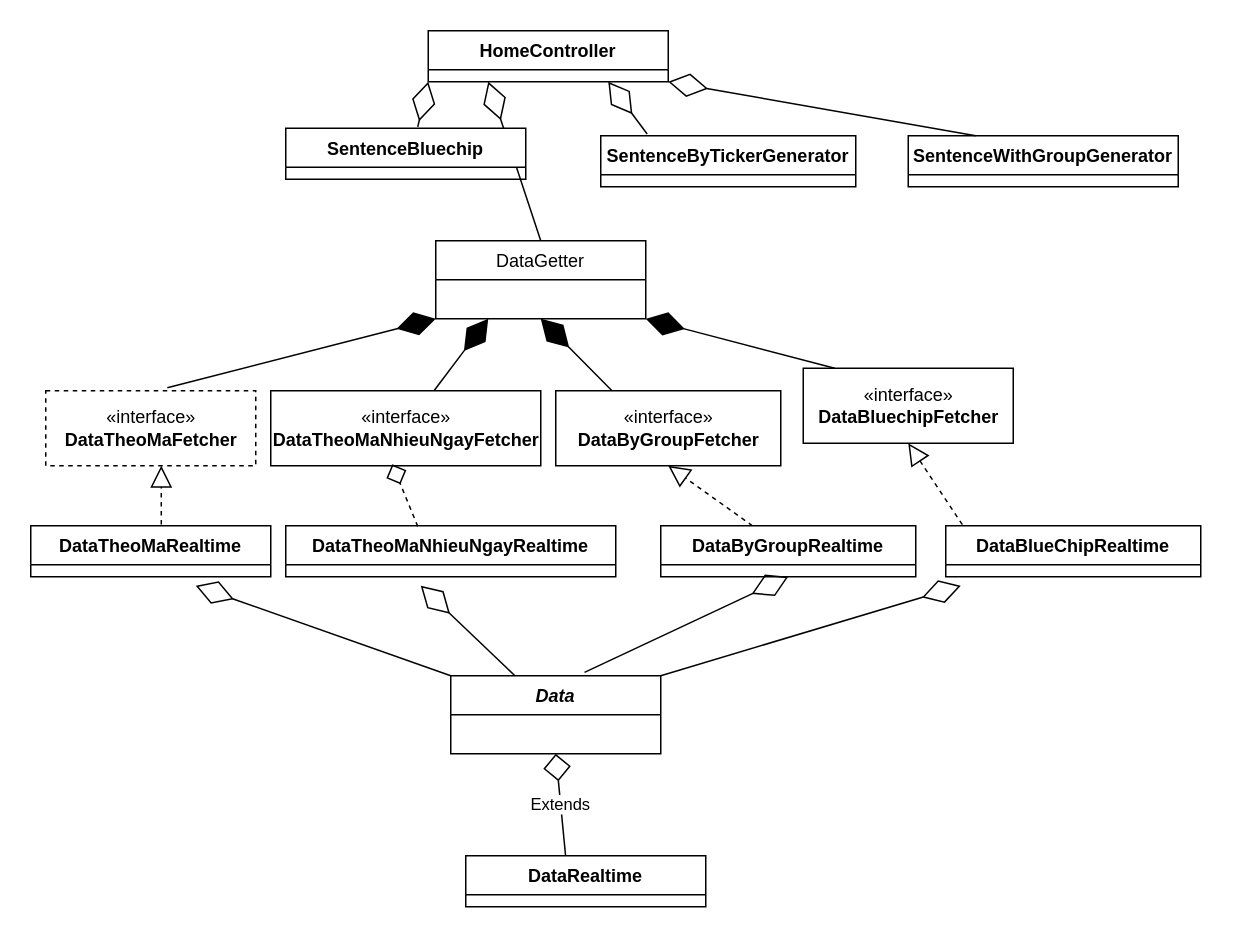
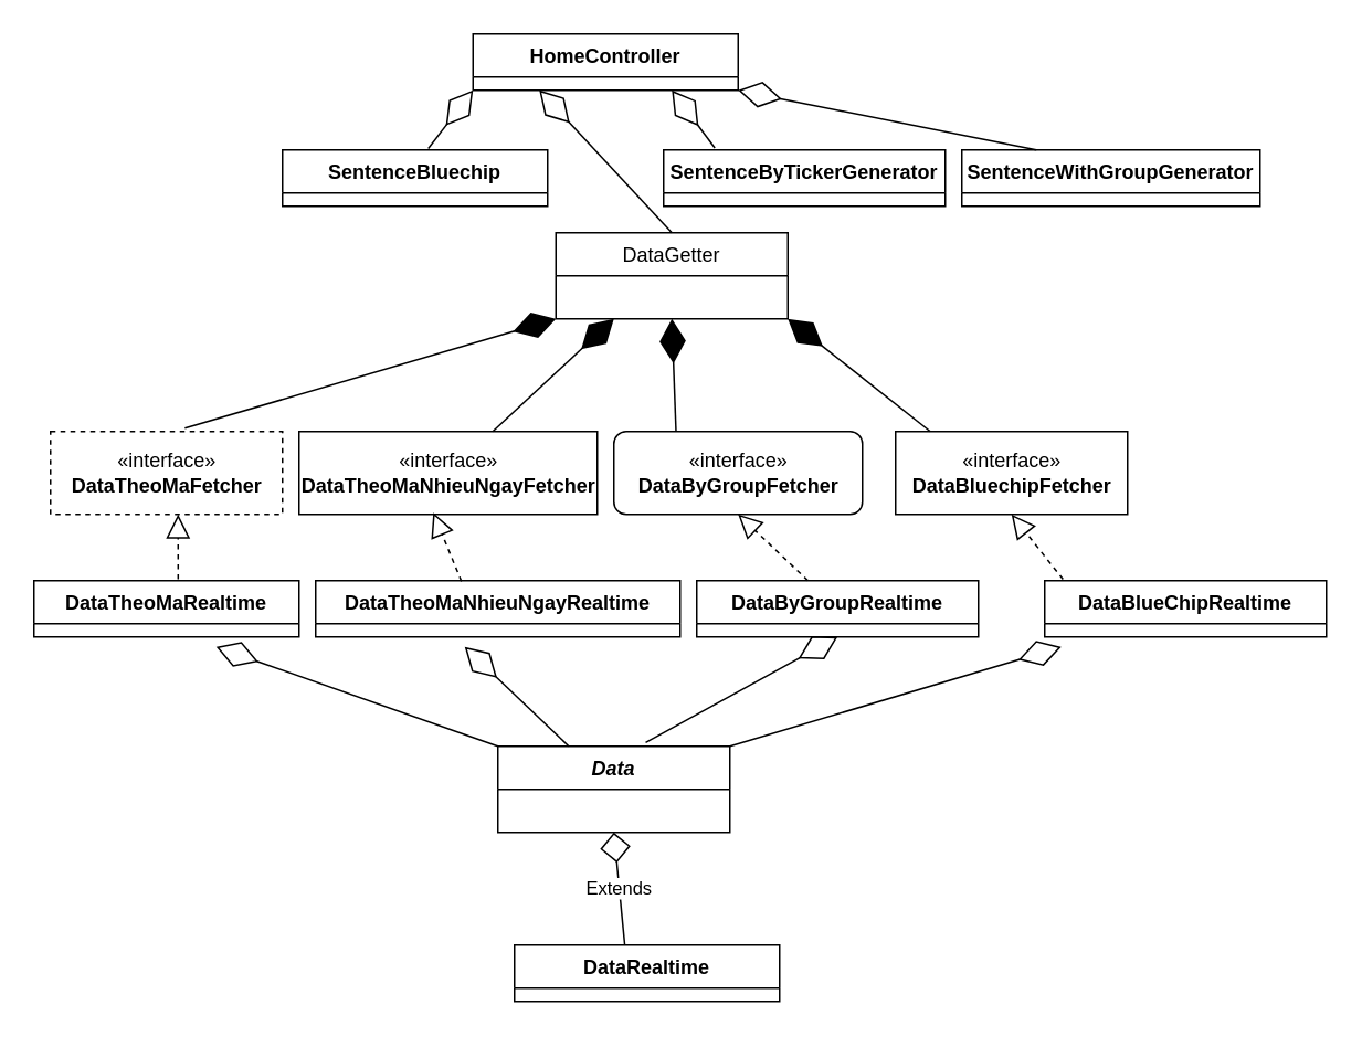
- <mxCell id="29" value="SentenceBluechip" style="swimlane;fontStyle=1;align=center;verticalAlign=top;childLayout=stackLayout;horizontal=1;startSize=26;horizontalStack=0;resizeParent=1;resizeParentMax=0;resizeLast=0;collapsible=1;marginBottom=0;" parent="1" vertex="1"><mxGeometry x="190" y="85" width="160" height="34" as="geometry" /></mxCell>
+ <mxCell id="29" value="SentenceBluechip" style="swimlane;fontStyle=1;align=center;verticalAlign=top;childLayout=stackLayout;horizontal=1;startSize=26;horizontalStack=0;resizeParent=1;resizeParentMax=0;resizeLast=0;collapsible=1;marginBottom=0;" parent="1" vertex="1"><mxGeometry x="170" y="90" width="160" height="34" as="geometry" /></mxCell>
- <mxCell id="30" value="SentenceWithGroupGenerator" style="swimlane;fontStyle=1;align=center;verticalAlign=top;childLayout=stackLayout;horizontal=1;startSize=26;horizontalStack=0;resizeParent=1;resizeParentMax=0;resizeLast=0;collapsible=1;marginBottom=0;" parent="1" vertex="1"><mxGeometry x="605" y="90" width="180" height="34" as="geometry" /></mxCell>
+ <mxCell id="30" value="SentenceWithGroupGenerator" style="swimlane;fontStyle=1;align=center;verticalAlign=top;childLayout=stackLayout;horizontal=1;startSize=26;horizontalStack=0;resizeParent=1;resizeParentMax=0;resizeLast=0;collapsible=1;marginBottom=0;" parent="1" vertex="1"><mxGeometry x="580" y="90" width="180" height="34" as="geometry" /></mxCell>
- <mxCell id="2" value="DataGetter" style="swimlane;fontStyle=0;childLayout=stackLayout;horizontal=1;startSize=26;fillColor=none;horizontalStack=0;resizeParent=1;resizeParentMax=0;resizeLast=0;collapsible=1;marginBottom=0;" parent="1" vertex="1"><mxGeometry x="290" y="160" width="140" height="52" as="geometry" /></mxCell>
+ <mxCell id="2" value="DataGetter" style="swimlane;fontStyle=0;childLayout=stackLayout;horizontal=1;startSize=26;fillColor=none;horizontalStack=0;resizeParent=1;resizeParentMax=0;resizeLast=0;collapsible=1;marginBottom=0;" parent="1" vertex="1"><mxGeometry x="335" y="140" width="140" height="52" as="geometry" /></mxCell>
- <mxCell id="6" value="«interface»&lt;br&gt;&lt;b&gt;DataBluechipFetcher&lt;br&gt;&lt;/b&gt;" style="html=1;" parent="1" vertex="1"><mxGeometry x="535" y="245" width="140" height="50" as="geometry" /></mxCell>
+ <mxCell id="6" value="«interface»&lt;br&gt;&lt;b&gt;DataBluechipFetcher&lt;br&gt;&lt;/b&gt;" style="html=1;" parent="1" vertex="1"><mxGeometry x="540" y="260" width="140" height="50" as="geometry" /></mxCell>
- <mxCell id="5" value="«interface»&lt;br&gt;&lt;b&gt;DataByGroupFetcher&lt;/b&gt;" style="html=1;" parent="1" vertex="1"><mxGeometry x="370" y="260" width="150" height="50" as="geometry" /></mxCell>
+ <mxCell id="5" value="«interface»&lt;br&gt;&lt;b&gt;DataByGroupFetcher&lt;/b&gt;" style="html=1;rounded=1;" parent="1" vertex="1"><mxGeometry x="370" y="260" width="150" height="50" as="geometry" /></mxCell>
- <mxCell id="12" value="" style="endArrow=diamond;dashed=1;endFill=0;endSize=12;html=1;entryX=0.45;entryY=0.98;entryDx=0;entryDy=0;entryPerimeter=0;exitX=0.4;exitY=0.012;exitDx=0;exitDy=0;exitPerimeter=0;" parent="1" source="8" target="4" edge="1"><mxGeometry width="160" relative="1" as="geometry"><mxPoint x="117.04" y="358.022" as="sourcePoint" /><mxPoint x="117" y="320" as="targetPoint" /></mxGeometry></mxCell>
+ <mxCell id="12" value="" style="endArrow=block;dashed=1;endFill=0;endSize=12;html=1;entryX=0.45;entryY=0.98;entryDx=0;entryDy=0;entryPerimeter=0;exitX=0.4;exitY=0.012;exitDx=0;exitDy=0;exitPerimeter=0;" parent="1" source="8" target="4" edge="1"><mxGeometry width="160" relative="1" as="geometry"><mxPoint x="117.04" y="358.022" as="sourcePoint" /><mxPoint x="117" y="320" as="targetPoint" /></mxGeometry></mxCell>
- <mxCell id="9" value="DataByGroupRealtime" style="swimlane;fontStyle=1;align=center;verticalAlign=top;childLayout=stackLayout;horizontal=1;startSize=26;horizontalStack=0;resizeParent=1;resizeParentMax=0;resizeLast=0;collapsible=1;marginBottom=0;" parent="1" vertex="1"><mxGeometry x="440" y="350" width="170" height="34" as="geometry" /></mxCell>
+ <mxCell id="9" value="DataByGroupRealtime" style="swimlane;fontStyle=1;align=center;verticalAlign=top;childLayout=stackLayout;horizontal=1;startSize=26;horizontalStack=0;resizeParent=1;resizeParentMax=0;resizeLast=0;collapsible=1;marginBottom=0;" parent="1" vertex="1"><mxGeometry x="420" y="350" width="170" height="34" as="geometry" /></mxCell>
